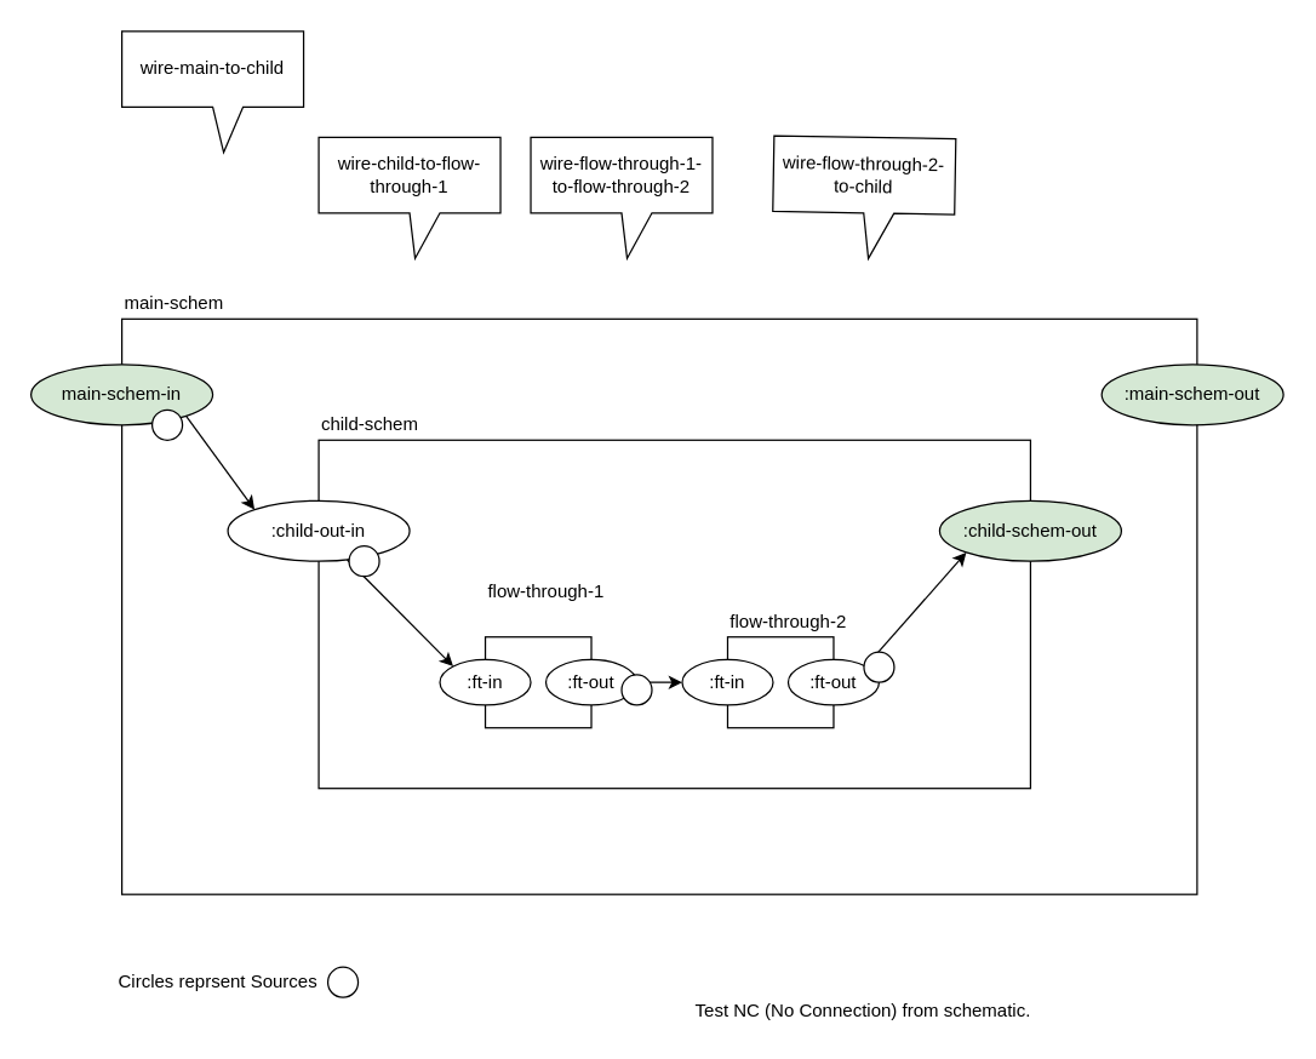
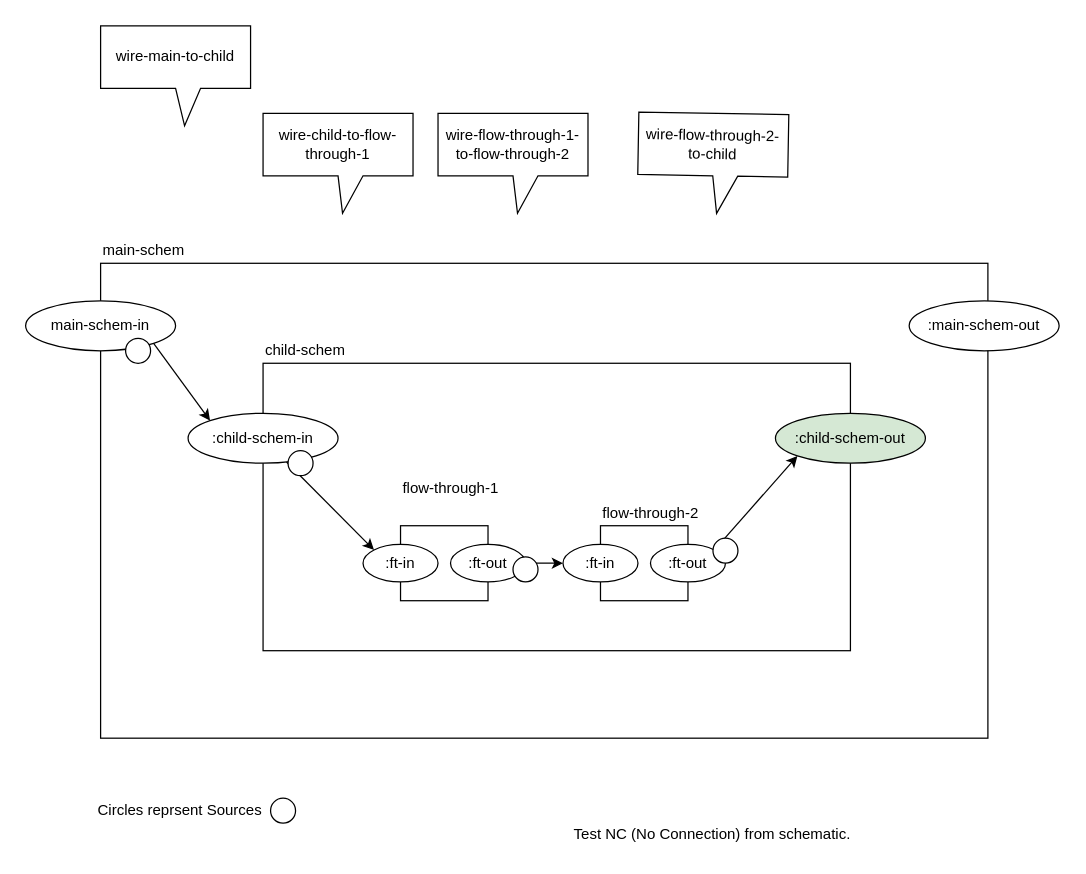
- <mxCell id="3" value="main-schem-in" style="ellipse;whiteSpace=wrap;html=1;fillColor=#d5e8d4;" parent="1" vertex="1"><mxGeometry x="20" y="240" width="120" height="40" as="geometry" /></mxCell>
+ <mxCell id="3" value="main-schem-in" style="ellipse;whiteSpace=wrap;html=1;" parent="1" vertex="1"><mxGeometry x="20" y="240" width="120" height="40" as="geometry" /></mxCell>
- <mxCell id="4" value=":main-schem-out" style="ellipse;whiteSpace=wrap;html=1;fillColor=#d5e8d4;" parent="1" vertex="1"><mxGeometry x="727" y="240" width="120" height="40" as="geometry" /></mxCell>
+ <mxCell id="4" value=":main-schem-out" style="ellipse;whiteSpace=wrap;html=1;" parent="1" vertex="1"><mxGeometry x="727" y="240" width="120" height="40" as="geometry" /></mxCell>
- <mxCell id="7" value=":child-out-in" style="ellipse;whiteSpace=wrap;html=1;" parent="1" vertex="1"><mxGeometry x="150" y="330" width="120" height="40" as="geometry" /></mxCell>
+ <mxCell id="7" value=":child-schem-in" style="ellipse;whiteSpace=wrap;html=1;" parent="1" vertex="1"><mxGeometry x="150" y="330" width="120" height="40" as="geometry" /></mxCell>
